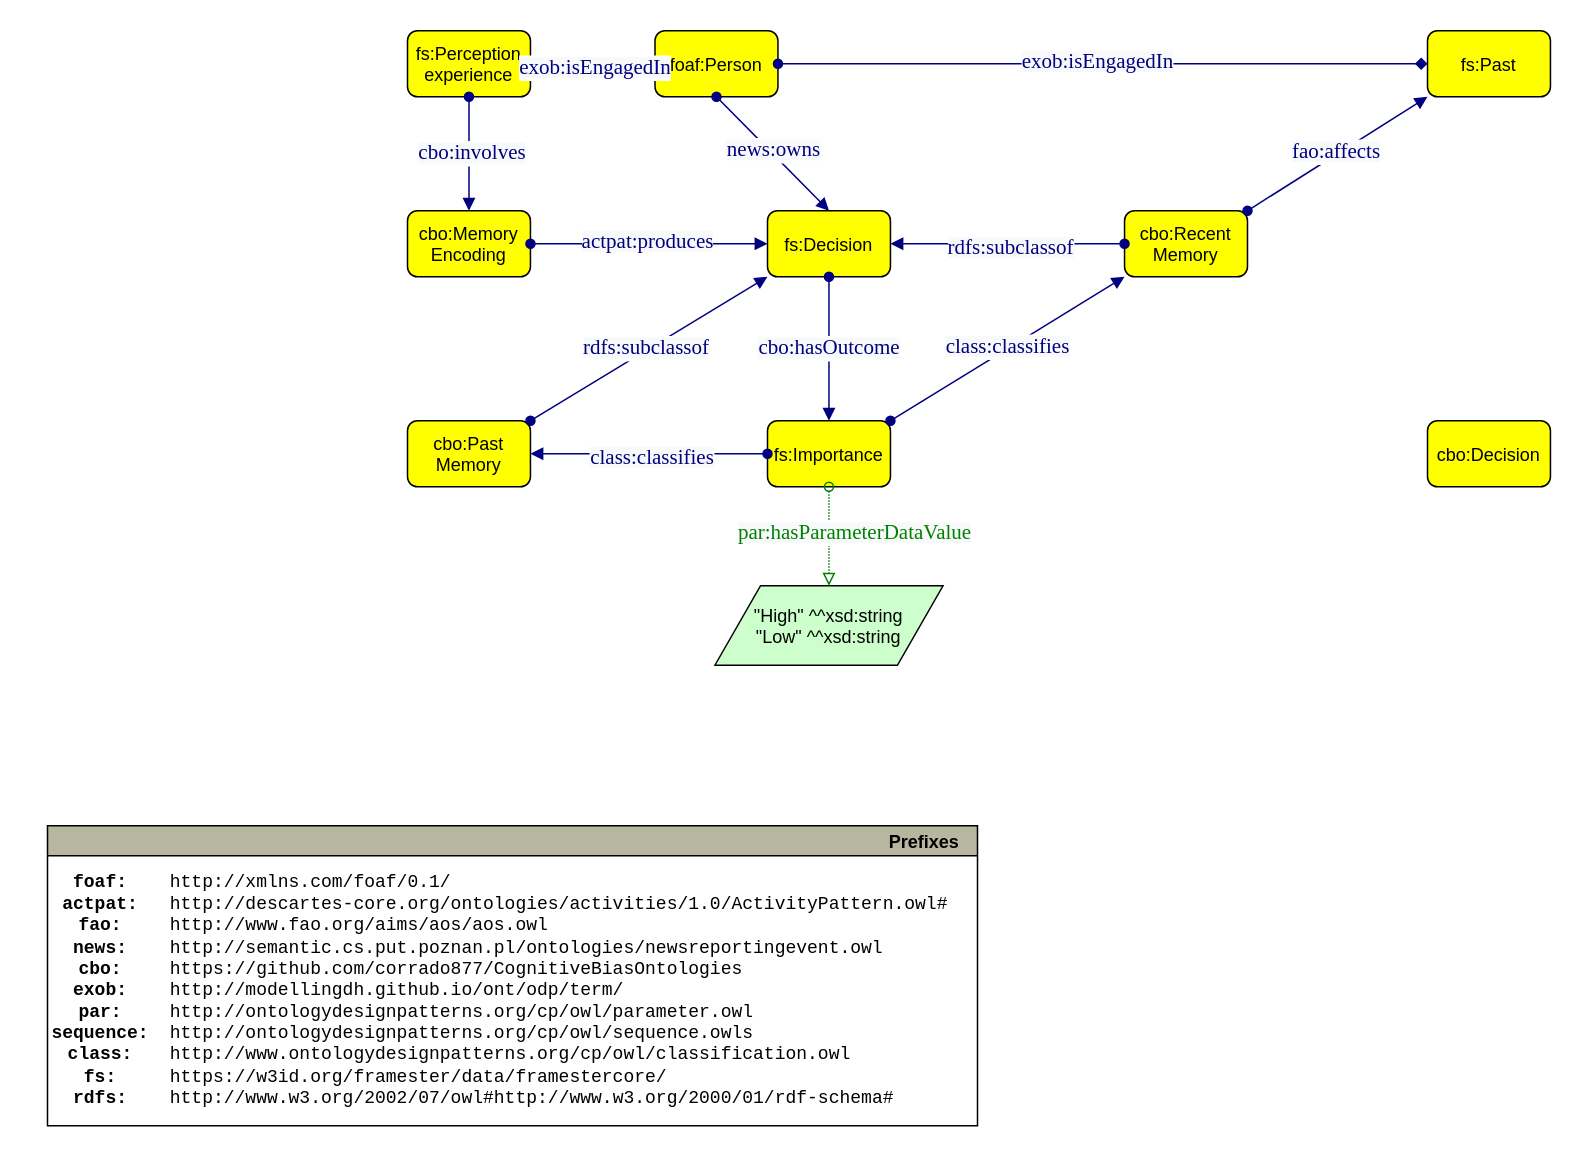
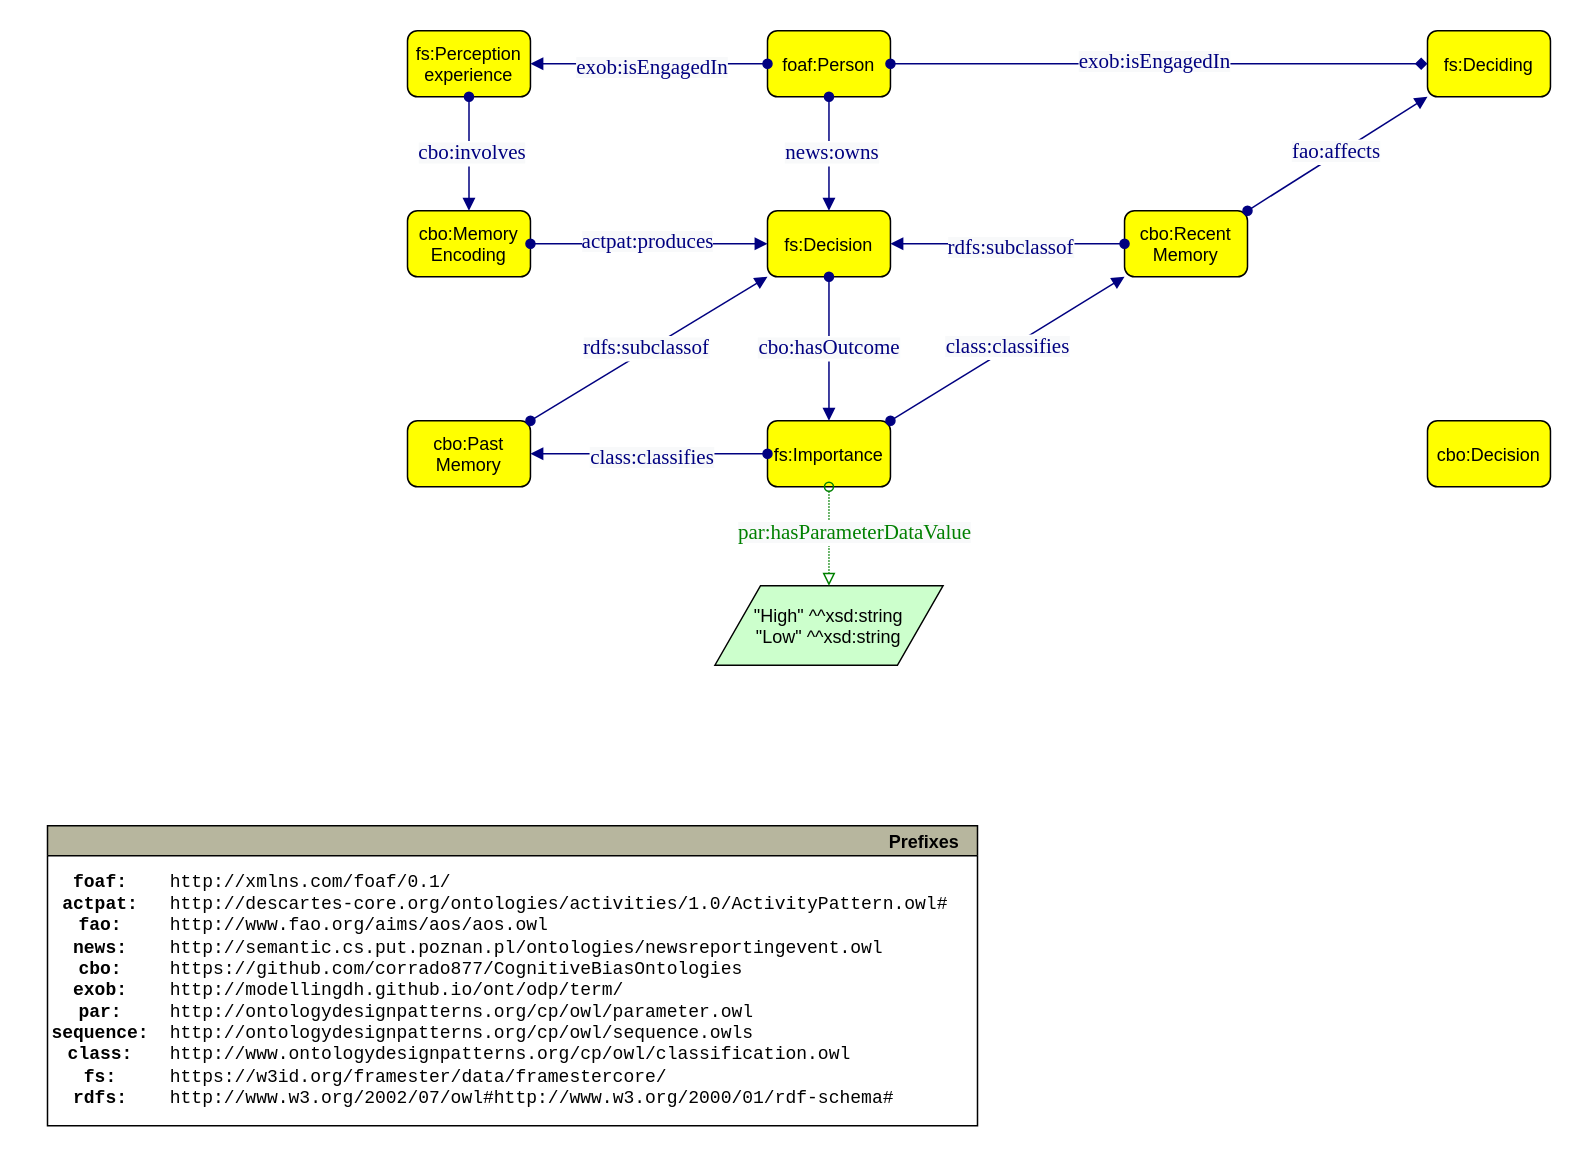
- <mxCell id="3" value="foaf:Person" style="graphMlID=n4;shape=rect;rounded=1;arcsize=30;fillColor=#ffff00;strokeColor=#000000;strokeWidth=1.0" parent="1" vertex="1"><mxGeometry x="436" y="20" width="81.968" height="44" as="geometry" /></mxCell>
+ <mxCell id="3" value="foaf:Person" style="graphMlID=n4;shape=rect;rounded=1;arcsize=30;fillColor=#ffff00;strokeColor=#000000;strokeWidth=1.0" parent="1" vertex="1"><mxGeometry x="511" y="20" width="81.968" height="44" as="geometry" /></mxCell>
- <mxCell id="5" value="fs:Past" style="graphMlID=n4;shape=rect;rounded=1;arcsize=30;fillColor=#ffff00;strokeColor=#000000;strokeWidth=1.0" parent="1" vertex="1"><mxGeometry x="951" y="20" width="81.968" height="44" as="geometry" /></mxCell>
+ <mxCell id="5" value="fs:Deciding" style="graphMlID=n4;shape=rect;rounded=1;arcsize=30;fillColor=#ffff00;strokeColor=#000000;strokeWidth=1.0" parent="1" vertex="1"><mxGeometry x="951" y="20" width="81.968" height="44" as="geometry" /></mxCell>
